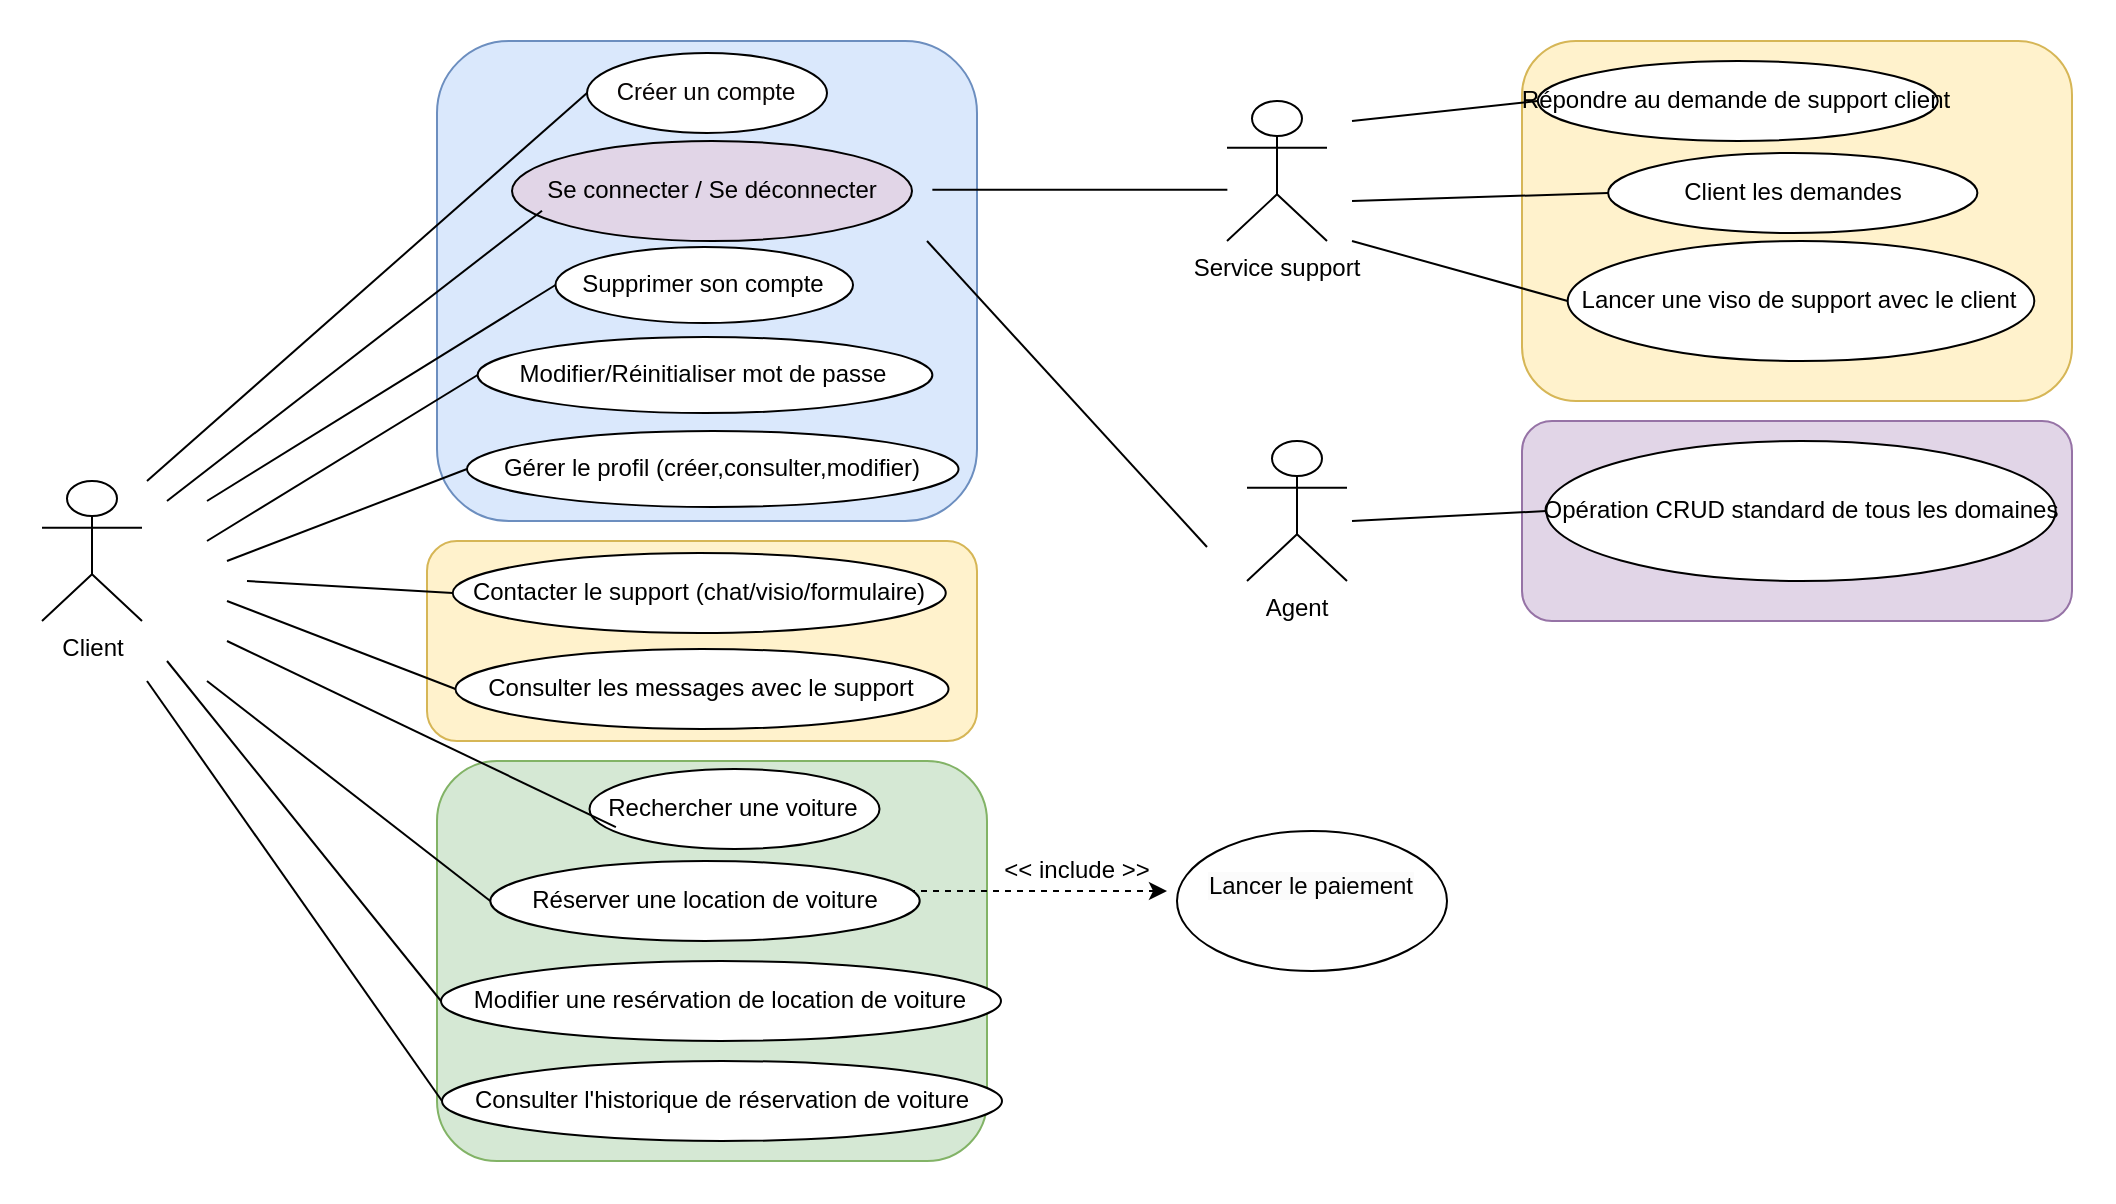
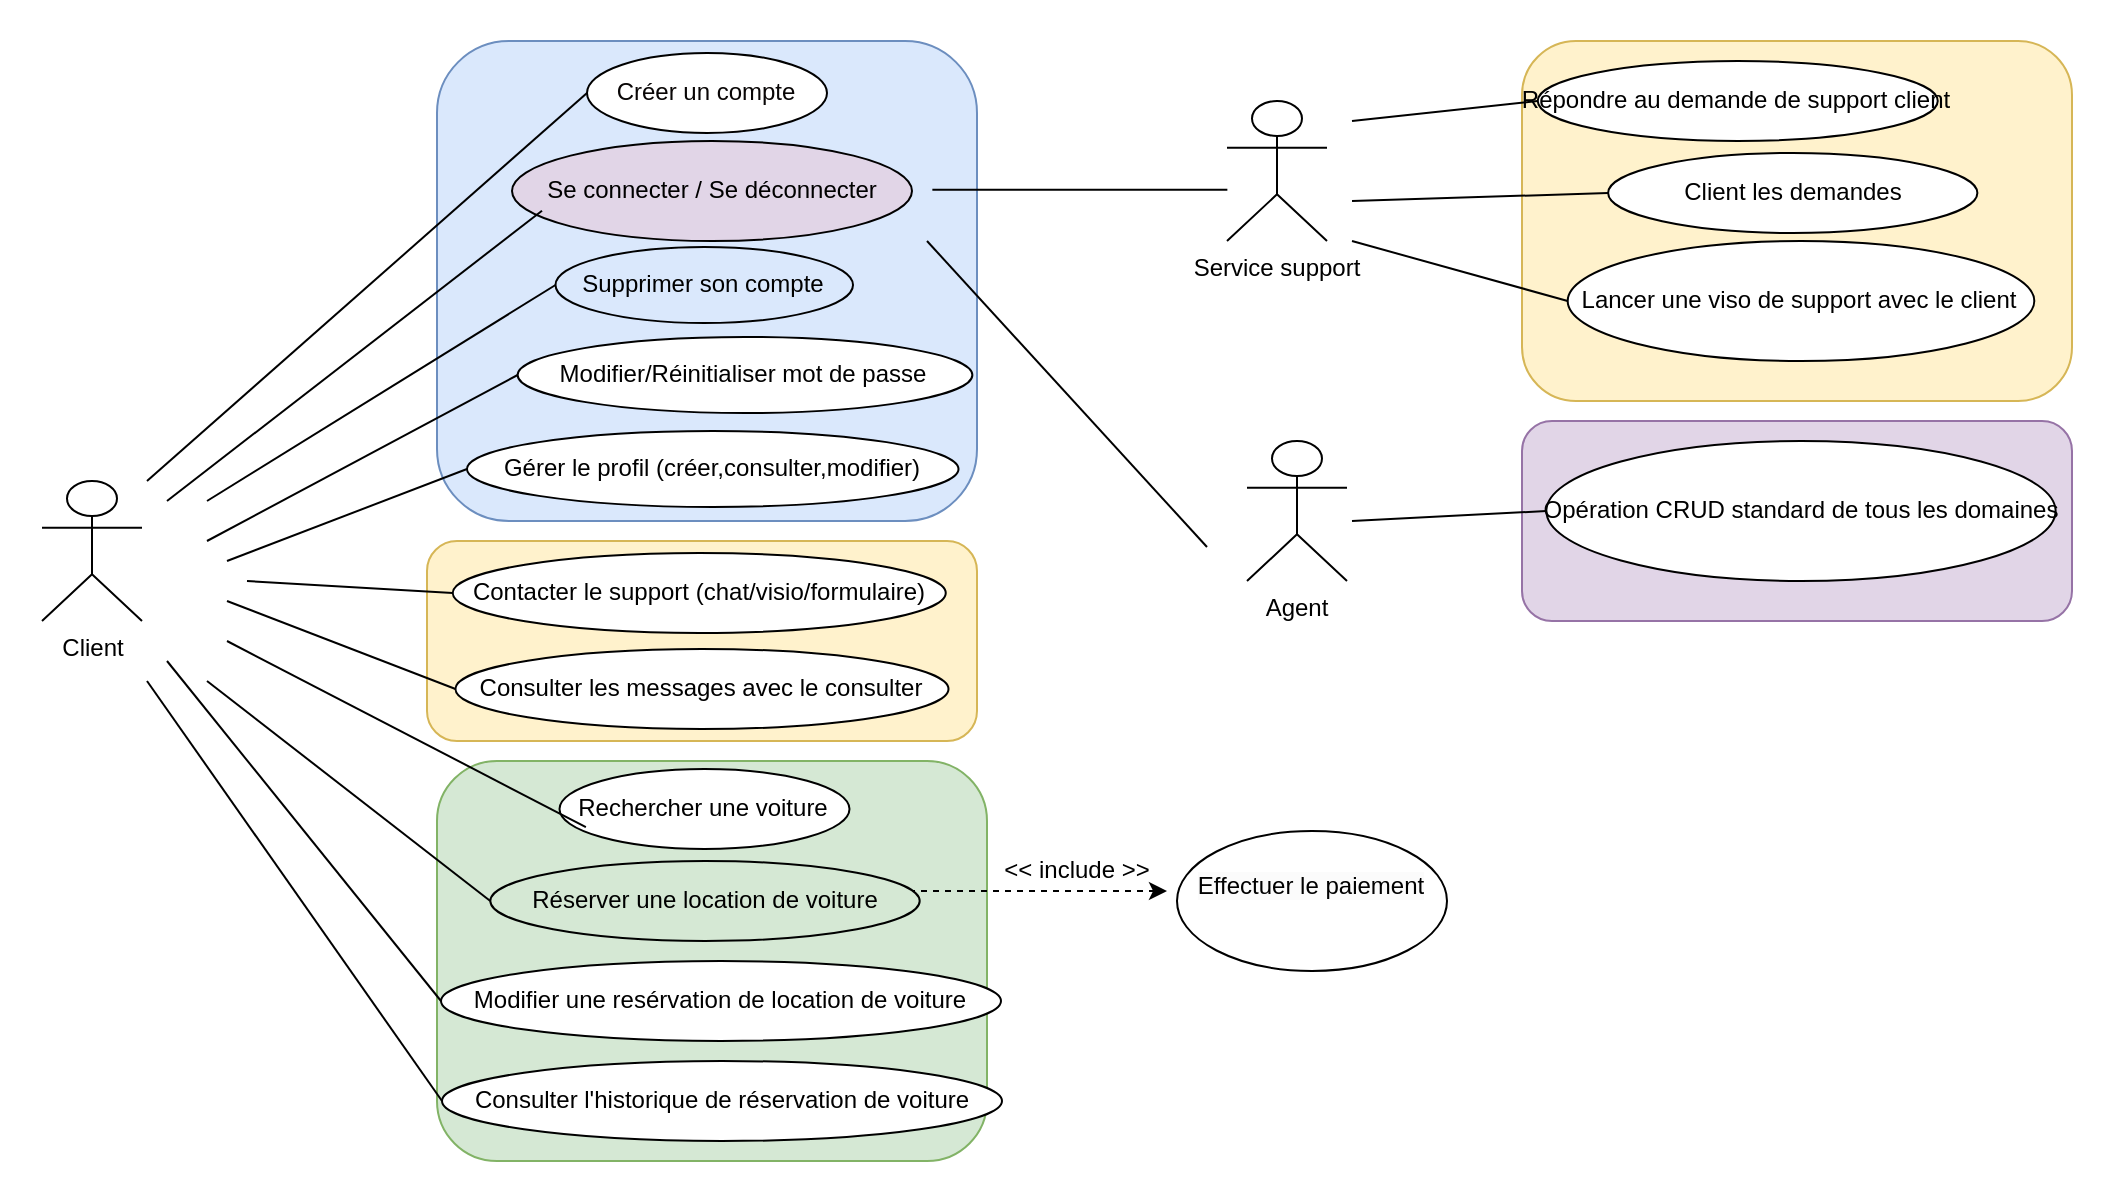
- <mxCell id="11" value="&lt;span style=&quot;color: rgb(0, 0, 0); text-wrap-mode: nowrap;&quot;&gt;Supprimer son compte&lt;/span&gt;" style="ellipse;whiteSpace=wrap;html=1;" vertex="1" parent="1"><mxGeometry x="277.25" y="123" width="148.75" height="38" as="geometry" /></mxCell>
+ <mxCell id="11" value="&lt;span style=&quot;color: rgb(0, 0, 0); text-wrap-mode: nowrap;&quot;&gt;Supprimer son compte&lt;/span&gt;" style="ellipse;whiteSpace=wrap;html=1;fillColor=#dae8fc;" vertex="1" parent="1"><mxGeometry x="277.25" y="123" width="148.75" height="38" as="geometry" /></mxCell>
- <mxCell id="13" value="&lt;span style=&quot;color: rgb(0, 0, 0); text-wrap-mode: nowrap;&quot;&gt;Modifier/Réinitialiser mot de passe&lt;/span&gt;" style="ellipse;whiteSpace=wrap;html=1;" vertex="1" parent="1"><mxGeometry x="238.31" y="168" width="227.37" height="38" as="geometry" /></mxCell>
+ <mxCell id="13" value="&lt;span style=&quot;color: rgb(0, 0, 0); text-wrap-mode: nowrap;&quot;&gt;Modifier/Réinitialiser mot de passe&lt;/span&gt;" style="ellipse;whiteSpace=wrap;html=1;" vertex="1" parent="1"><mxGeometry x="258.31" y="168" width="227.37" height="38" as="geometry" /></mxCell>
- <mxCell id="24" value="&lt;span style=&quot;color: rgb(0, 0, 0); text-wrap-mode: nowrap;&quot;&gt;Consulter les messages avec le support&lt;/span&gt;" style="ellipse;whiteSpace=wrap;html=1;" vertex="1" parent="1"><mxGeometry x="227.25" y="324" width="246.5" height="40" as="geometry" /></mxCell>
+ <mxCell id="24" value="&lt;span style=&quot;color: rgb(0, 0, 0); text-wrap-mode: nowrap;&quot;&gt;Consulter les messages avec le consulter&lt;/span&gt;" style="ellipse;whiteSpace=wrap;html=1;" vertex="1" parent="1"><mxGeometry x="227.25" y="324" width="246.5" height="40" as="geometry" /></mxCell>
- <mxCell id="16" value="&lt;span style=&quot;color: rgb(0, 0, 0); text-wrap-mode: nowrap;&quot;&gt;Rechercher une voiture&lt;/span&gt;" style="ellipse;whiteSpace=wrap;html=1;" vertex="1" parent="1"><mxGeometry x="294.25" y="384" width="145" height="40" as="geometry" /></mxCell>
+ <mxCell id="16" value="&lt;span style=&quot;color: rgb(0, 0, 0); text-wrap-mode: nowrap;&quot;&gt;Rechercher une voiture&lt;/span&gt;" style="ellipse;whiteSpace=wrap;html=1;" vertex="1" parent="1"><mxGeometry x="279.25" y="384" width="145" height="40" as="geometry" /></mxCell>
- <mxCell id="17" value="&lt;span style=&quot;color: rgb(0, 0, 0); text-wrap-mode: nowrap;&quot;&gt;Réserver une location de voiture&lt;/span&gt;" style="ellipse;whiteSpace=wrap;html=1;" vertex="1" parent="1"><mxGeometry x="244.65" y="430" width="214.69" height="40" as="geometry" /></mxCell>
+ <mxCell id="17" value="&lt;span style=&quot;color: rgb(0, 0, 0); text-wrap-mode: nowrap;&quot;&gt;Réserver une location de voiture&lt;/span&gt;" style="ellipse;whiteSpace=wrap;html=1;fillColor=#d5e8d4;" vertex="1" parent="1"><mxGeometry x="244.65" y="430" width="214.69" height="40" as="geometry" /></mxCell>
- <mxCell id="12" value="&#10;&lt;span style=&quot;color: rgb(0, 0, 0); font-family: Helvetica; font-size: 12px; font-style: normal; font-variant-ligatures: normal; font-variant-caps: normal; font-weight: 400; letter-spacing: normal; orphans: 2; text-align: center; text-indent: 0px; text-transform: none; widows: 2; word-spacing: 0px; -webkit-text-stroke-width: 0px; white-space: nowrap; background-color: rgb(251, 251, 251); text-decoration-thickness: initial; text-decoration-style: initial; text-decoration-color: initial; display: inline !important; float: none;&quot;&gt;Lancer le paiement&lt;/span&gt;&#10;&#10;" style="ellipse;whiteSpace=wrap;html=1;" vertex="1" parent="1"><mxGeometry x="588" y="415" width="135" height="70" as="geometry" /></mxCell>
+ <mxCell id="12" value="&#10;&lt;span style=&quot;color: rgb(0, 0, 0); font-family: Helvetica; font-size: 12px; font-style: normal; font-variant-ligatures: normal; font-variant-caps: normal; font-weight: 400; letter-spacing: normal; orphans: 2; text-align: center; text-indent: 0px; text-transform: none; widows: 2; word-spacing: 0px; -webkit-text-stroke-width: 0px; white-space: nowrap; background-color: rgb(251, 251, 251); text-decoration-thickness: initial; text-decoration-style: initial; text-decoration-color: initial; display: inline !important; float: none;&quot;&gt;Effectuer le paiement&lt;/span&gt;&#10;&#10;" style="ellipse;whiteSpace=wrap;html=1;" vertex="1" parent="1"><mxGeometry x="588" y="415" width="135" height="70" as="geometry" /></mxCell>
